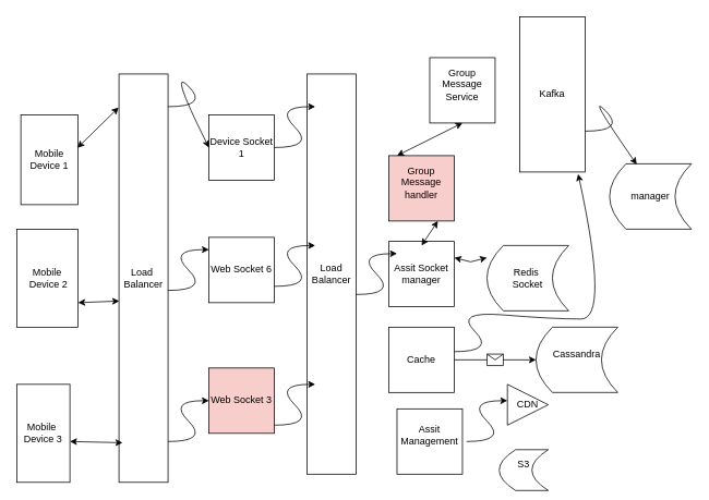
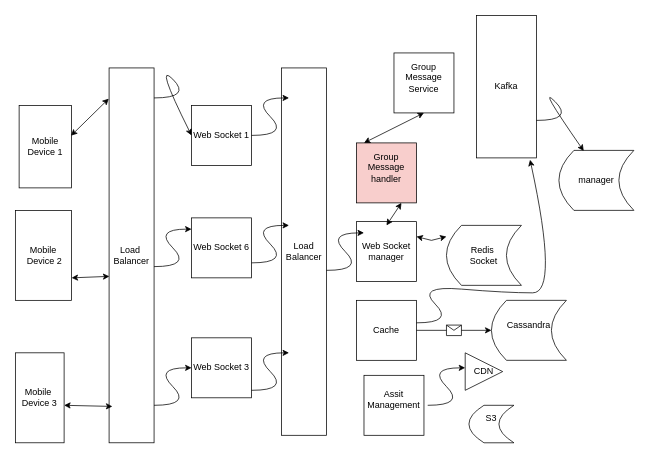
- <mxCell id="7" value="Device Socket 1" style="whiteSpace=wrap;html=1;aspect=fixed;" vertex="1" parent="1"><mxGeometry x="255" y="140" width="80" height="80" as="geometry" /></mxCell>
+ <mxCell id="7" value="Web Socket 1" style="whiteSpace=wrap;html=1;aspect=fixed;" vertex="1" parent="1"><mxGeometry x="255" y="140" width="80" height="80" as="geometry" /></mxCell>
- <mxCell id="20" value="Assit Socket manager" style="whiteSpace=wrap;html=1;aspect=fixed;" vertex="1" parent="1"><mxGeometry x="475" y="295" width="80" height="80" as="geometry" /></mxCell>
+ <mxCell id="20" value="Web Socket manager" style="whiteSpace=wrap;html=1;aspect=fixed;" vertex="1" parent="1"><mxGeometry x="475" y="295" width="80" height="80" as="geometry" /></mxCell>
- <mxCell id="9" value="Web Socket 3" style="whiteSpace=wrap;html=1;aspect=fixed;fillColor=#f8cecc;" vertex="1" parent="1"><mxGeometry x="255" y="450" width="80" height="80" as="geometry" /></mxCell>
+ <mxCell id="9" value="Web Socket 3" style="whiteSpace=wrap;html=1;aspect=fixed;" vertex="1" parent="1"><mxGeometry x="255" y="450" width="80" height="80" as="geometry" /></mxCell>
- <mxCell id="26" value="S3&lt;div&gt;&lt;br&gt;&lt;/div&gt;" style="shape=dataStorage;whiteSpace=wrap;html=1;fixedSize=1;" vertex="1" parent="1"><mxGeometry x="610" y="550" width="60" height="50" as="geometry" /></mxCell>
+ <mxCell id="26" value="S3&lt;div&gt;&lt;br&gt;&lt;/div&gt;" style="shape=dataStorage;whiteSpace=wrap;html=1;fixedSize=1;" vertex="1" parent="1"><mxGeometry x="625" y="540" width="60" height="50" as="geometry" /></mxCell>
